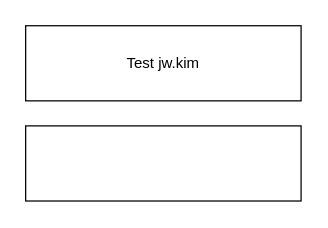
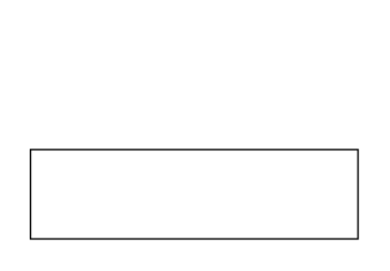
- <mxCell id="2" value="Test jw.kim" style="rounded=0;whiteSpace=wrap;html=1;" vertex="1" parent="1"><mxGeometry x="20" y="20" width="220" height="60" as="geometry" /></mxCell>
